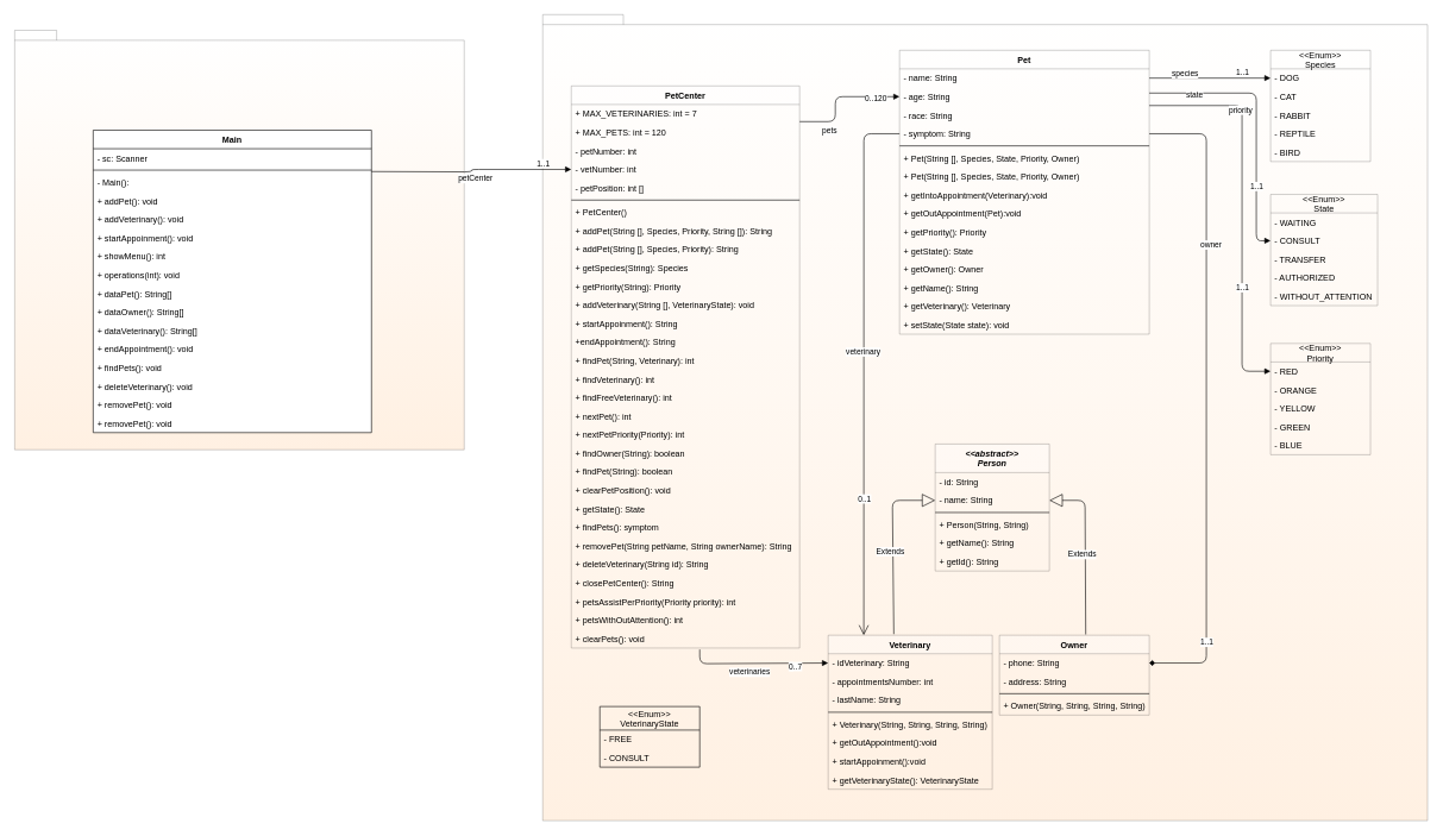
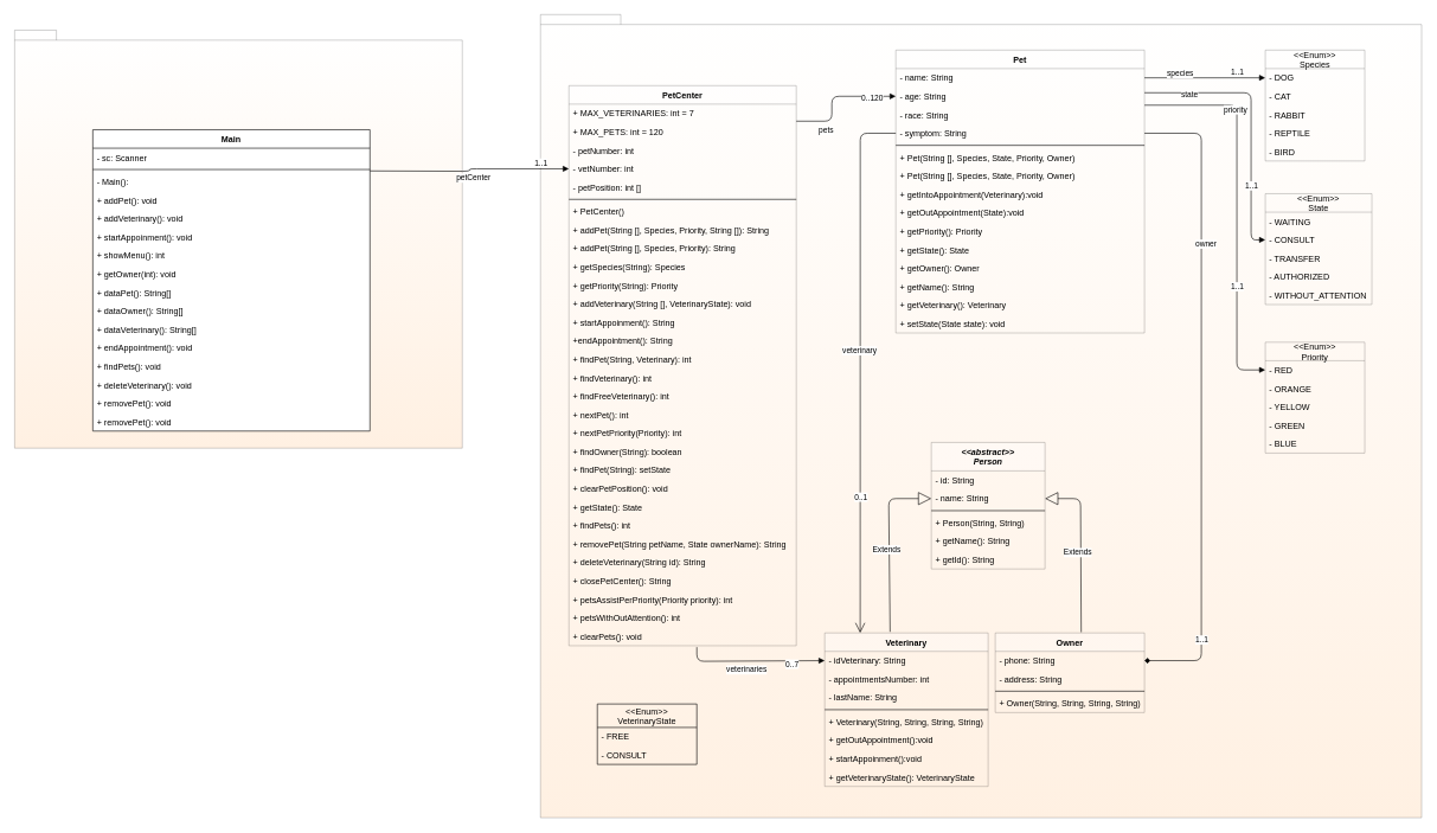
- <mxCell id="67" value="+ getOutAppointment(Pet):void" style="text;strokeColor=none;fillColor=none;align=left;verticalAlign=top;spacingLeft=4;spacingRight=4;overflow=hidden;rotatable=0;points=[[0,0.5],[1,0.5]];portConstraint=eastwest;" parent="58" vertex="1"><mxGeometry y="216" width="350" height="26" as="geometry" /></mxCell>
+ <mxCell id="67" value="+ getOutAppointment(State):void" style="text;strokeColor=none;fillColor=none;align=left;verticalAlign=top;spacingLeft=4;spacingRight=4;overflow=hidden;rotatable=0;points=[[0,0.5],[1,0.5]];portConstraint=eastwest;" parent="58" vertex="1"><mxGeometry y="216" width="350" height="26" as="geometry" /></mxCell>
- <mxCell id="100" value="+ operations(int): void" style="text;strokeColor=none;fillColor=none;align=left;verticalAlign=top;spacingLeft=4;spacingRight=4;overflow=hidden;rotatable=0;points=[[0,0.5],[1,0.5]];portConstraint=eastwest;" parent="92" vertex="1"><mxGeometry y="190" width="390" height="26" as="geometry" /></mxCell>
+ <mxCell id="100" value="+ getOwner(int): void" style="text;strokeColor=none;fillColor=none;align=left;verticalAlign=top;spacingLeft=4;spacingRight=4;overflow=hidden;rotatable=0;points=[[0,0.5],[1,0.5]];portConstraint=eastwest;" parent="92" vertex="1"><mxGeometry y="190" width="390" height="26" as="geometry" /></mxCell>
- <mxCell id="25" value="+ findPet(String): boolean" style="text;strokeColor=none;fillColor=none;align=left;verticalAlign=top;spacingLeft=4;spacingRight=4;overflow=hidden;rotatable=0;points=[[0,0.5],[1,0.5]];portConstraint=eastwest;" parent="4" vertex="1"><mxGeometry y="528" width="320" height="26" as="geometry" /></mxCell>
+ <mxCell id="25" value="+ findPet(String): setState" style="text;strokeColor=none;fillColor=none;align=left;verticalAlign=top;spacingLeft=4;spacingRight=4;overflow=hidden;rotatable=0;points=[[0,0.5],[1,0.5]];portConstraint=eastwest;" parent="4" vertex="1"><mxGeometry y="528" width="320" height="26" as="geometry" /></mxCell>
- <mxCell id="28" value="+ findPets(): symptom" style="text;strokeColor=none;fillColor=none;align=left;verticalAlign=top;spacingLeft=4;spacingRight=4;overflow=hidden;rotatable=0;points=[[0,0.5],[1,0.5]];portConstraint=eastwest;" parent="4" vertex="1"><mxGeometry y="606" width="320" height="26" as="geometry" /></mxCell>
+ <mxCell id="28" value="+ findPets(): int" style="text;strokeColor=none;fillColor=none;align=left;verticalAlign=top;spacingLeft=4;spacingRight=4;overflow=hidden;rotatable=0;points=[[0,0.5],[1,0.5]];portConstraint=eastwest;" parent="4" vertex="1"><mxGeometry y="606" width="320" height="26" as="geometry" /></mxCell>
- <mxCell id="29" value="+ removePet(String petName, String ownerName): String" style="text;strokeColor=none;fillColor=none;align=left;verticalAlign=top;spacingLeft=4;spacingRight=4;overflow=hidden;rotatable=0;points=[[0,0.5],[1,0.5]];portConstraint=eastwest;" parent="4" vertex="1"><mxGeometry y="632" width="320" height="26" as="geometry" /></mxCell>
+ <mxCell id="29" value="+ removePet(String petName, State ownerName): String" style="text;strokeColor=none;fillColor=none;align=left;verticalAlign=top;spacingLeft=4;spacingRight=4;overflow=hidden;rotatable=0;points=[[0,0.5],[1,0.5]];portConstraint=eastwest;" parent="4" vertex="1"><mxGeometry y="632" width="320" height="26" as="geometry" /></mxCell>
